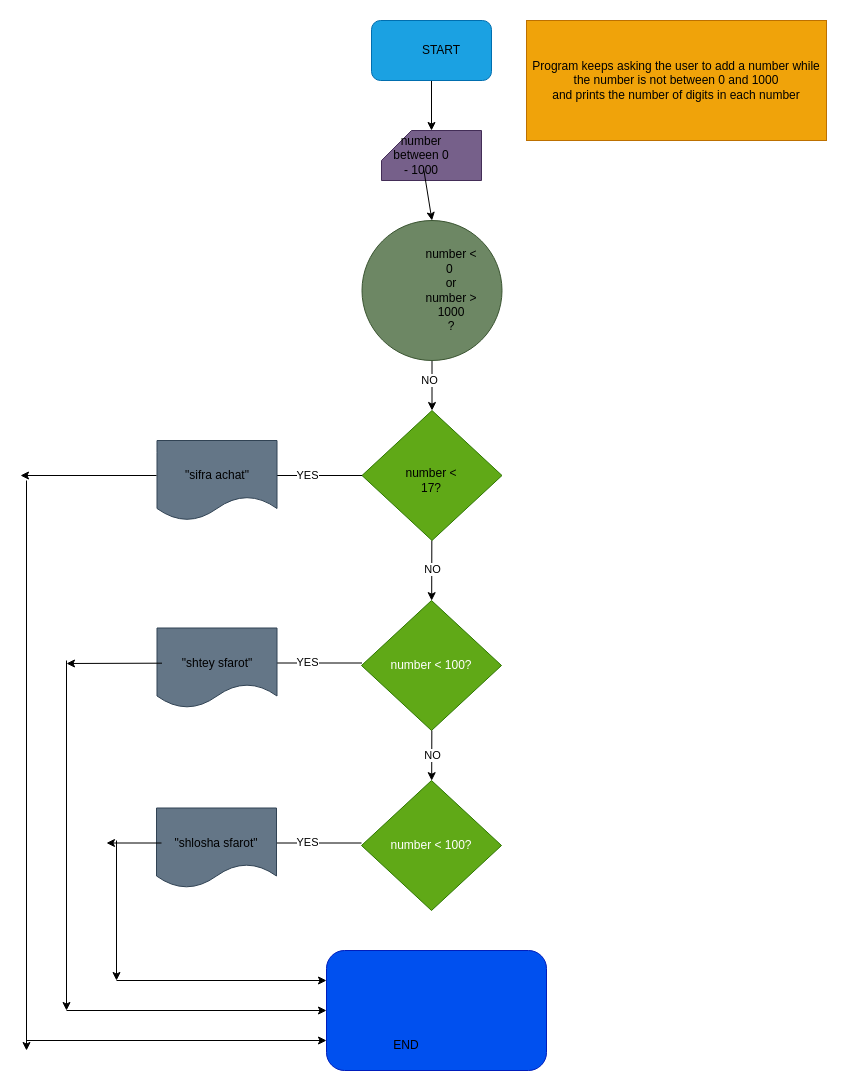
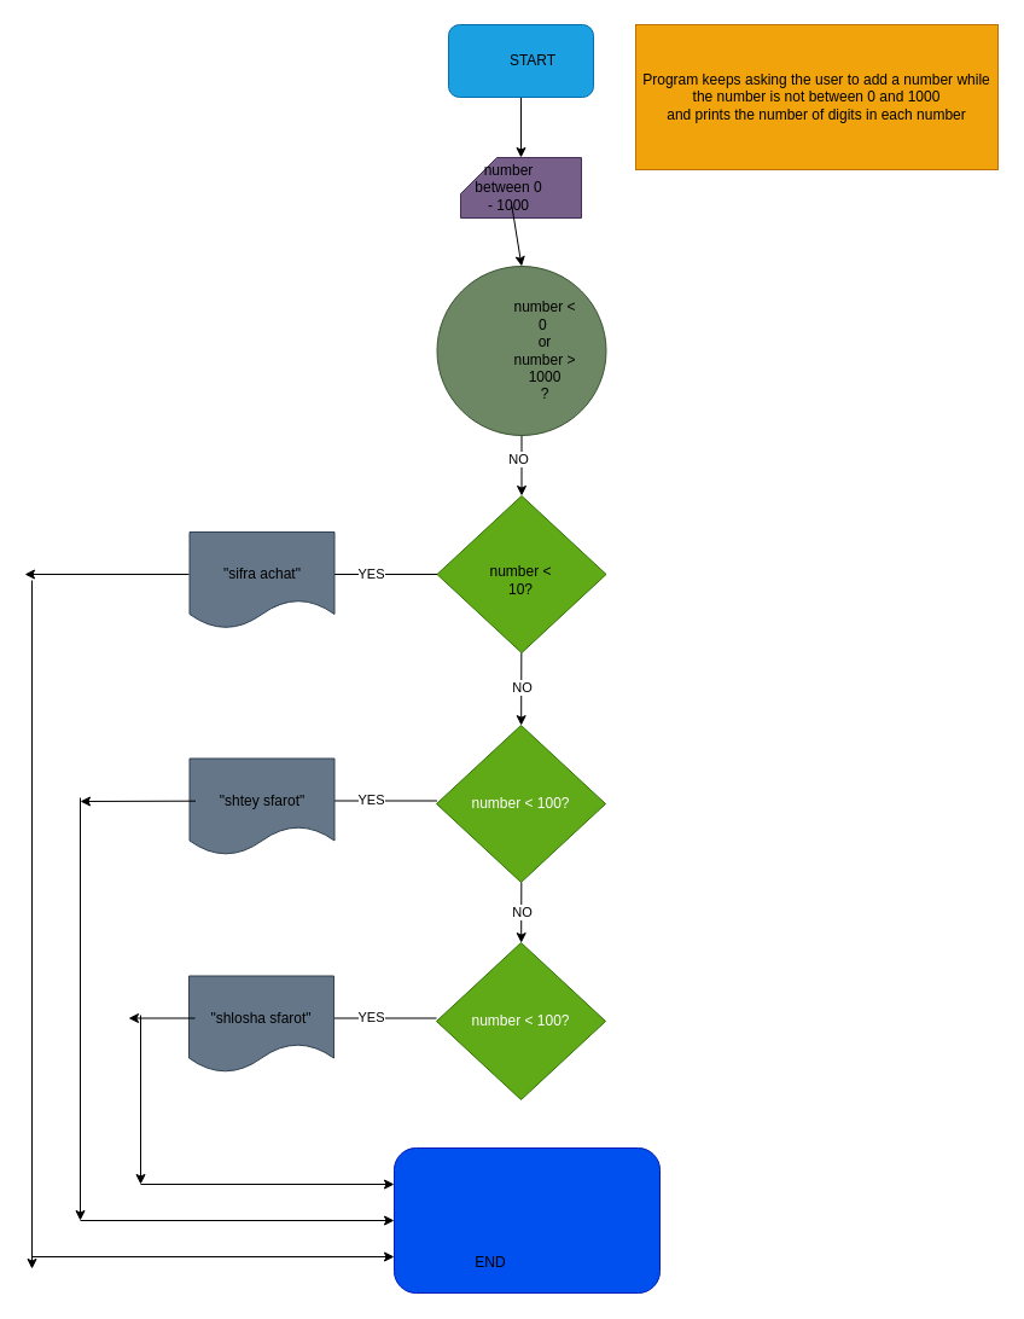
- <mxCell id="17" value="number &amp;lt; 17?" style="text;html=1;strokeColor=none;fillColor=none;align=center;verticalAlign=middle;whiteSpace=wrap;rounded=0;" parent="1" vertex="1"><mxGeometry x="401" y="465" width="60" height="30" as="geometry" /></mxCell>
+ <mxCell id="17" value="number &amp;lt; 10?" style="text;html=1;strokeColor=none;fillColor=none;align=center;verticalAlign=middle;whiteSpace=wrap;rounded=0;" parent="1" vertex="1"><mxGeometry x="401" y="465" width="60" height="30" as="geometry" /></mxCell>
